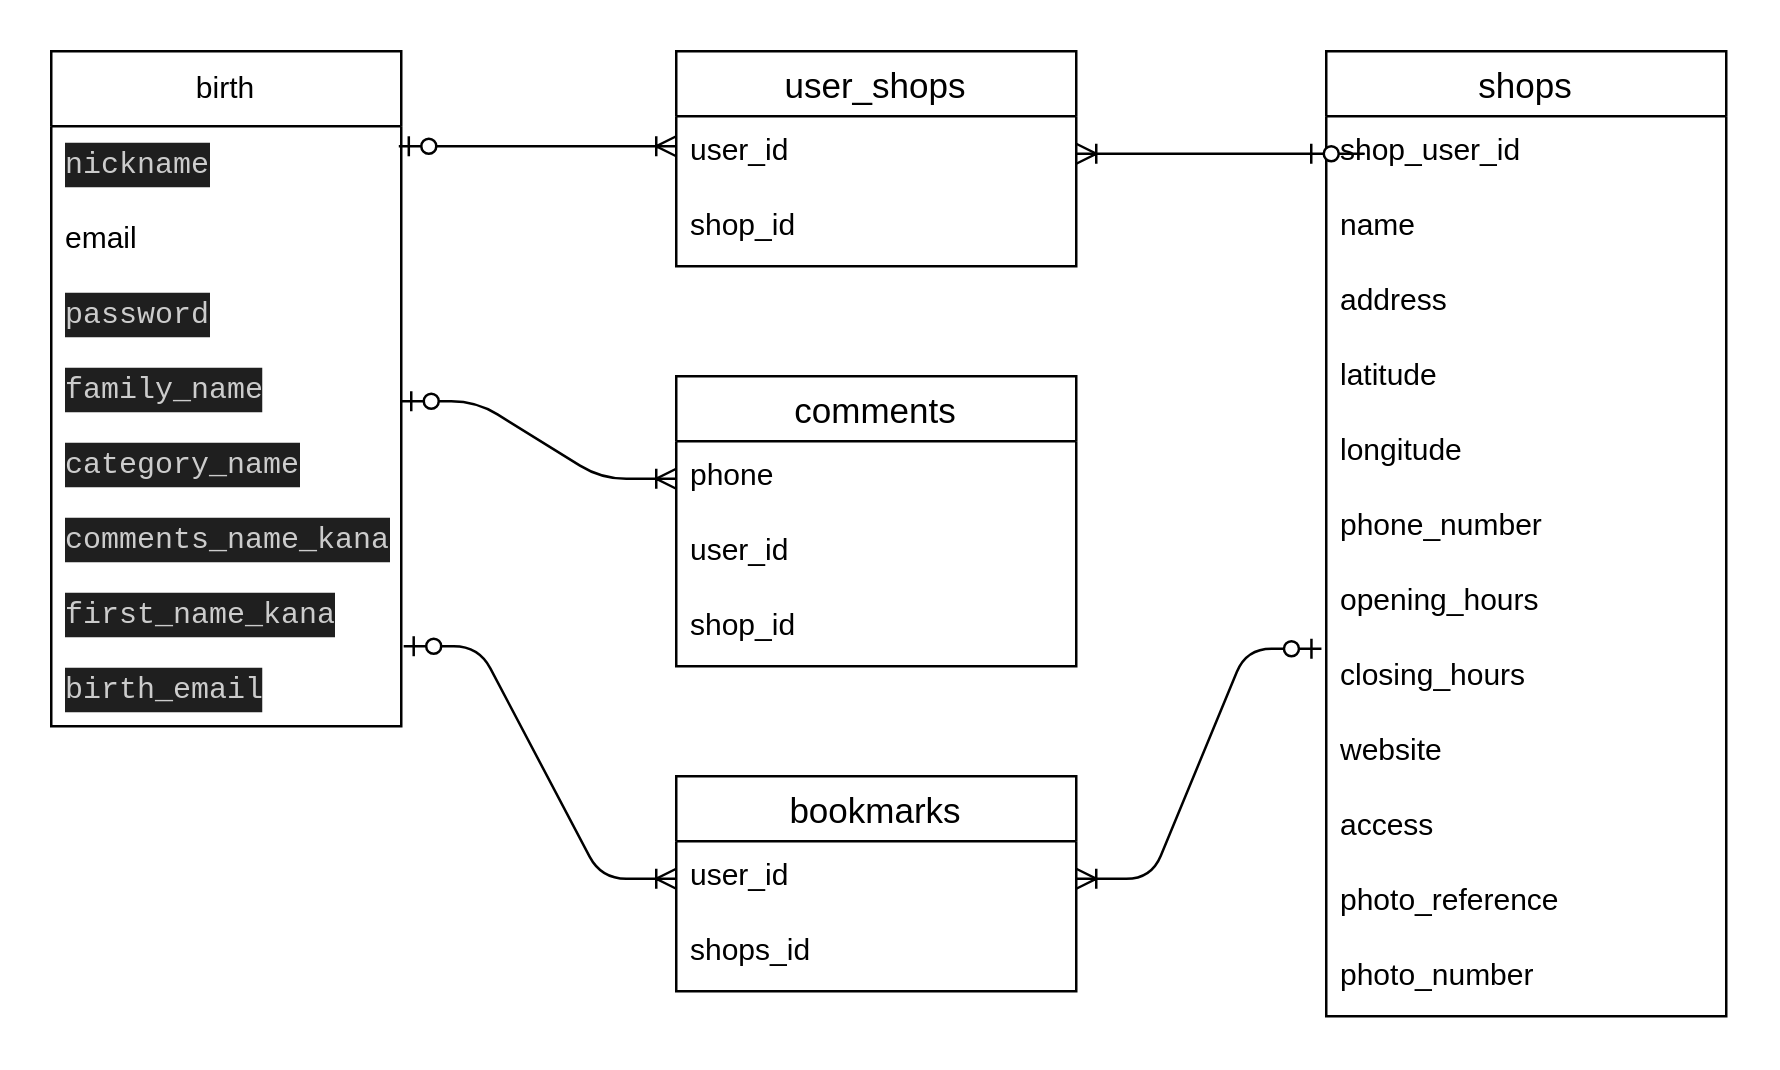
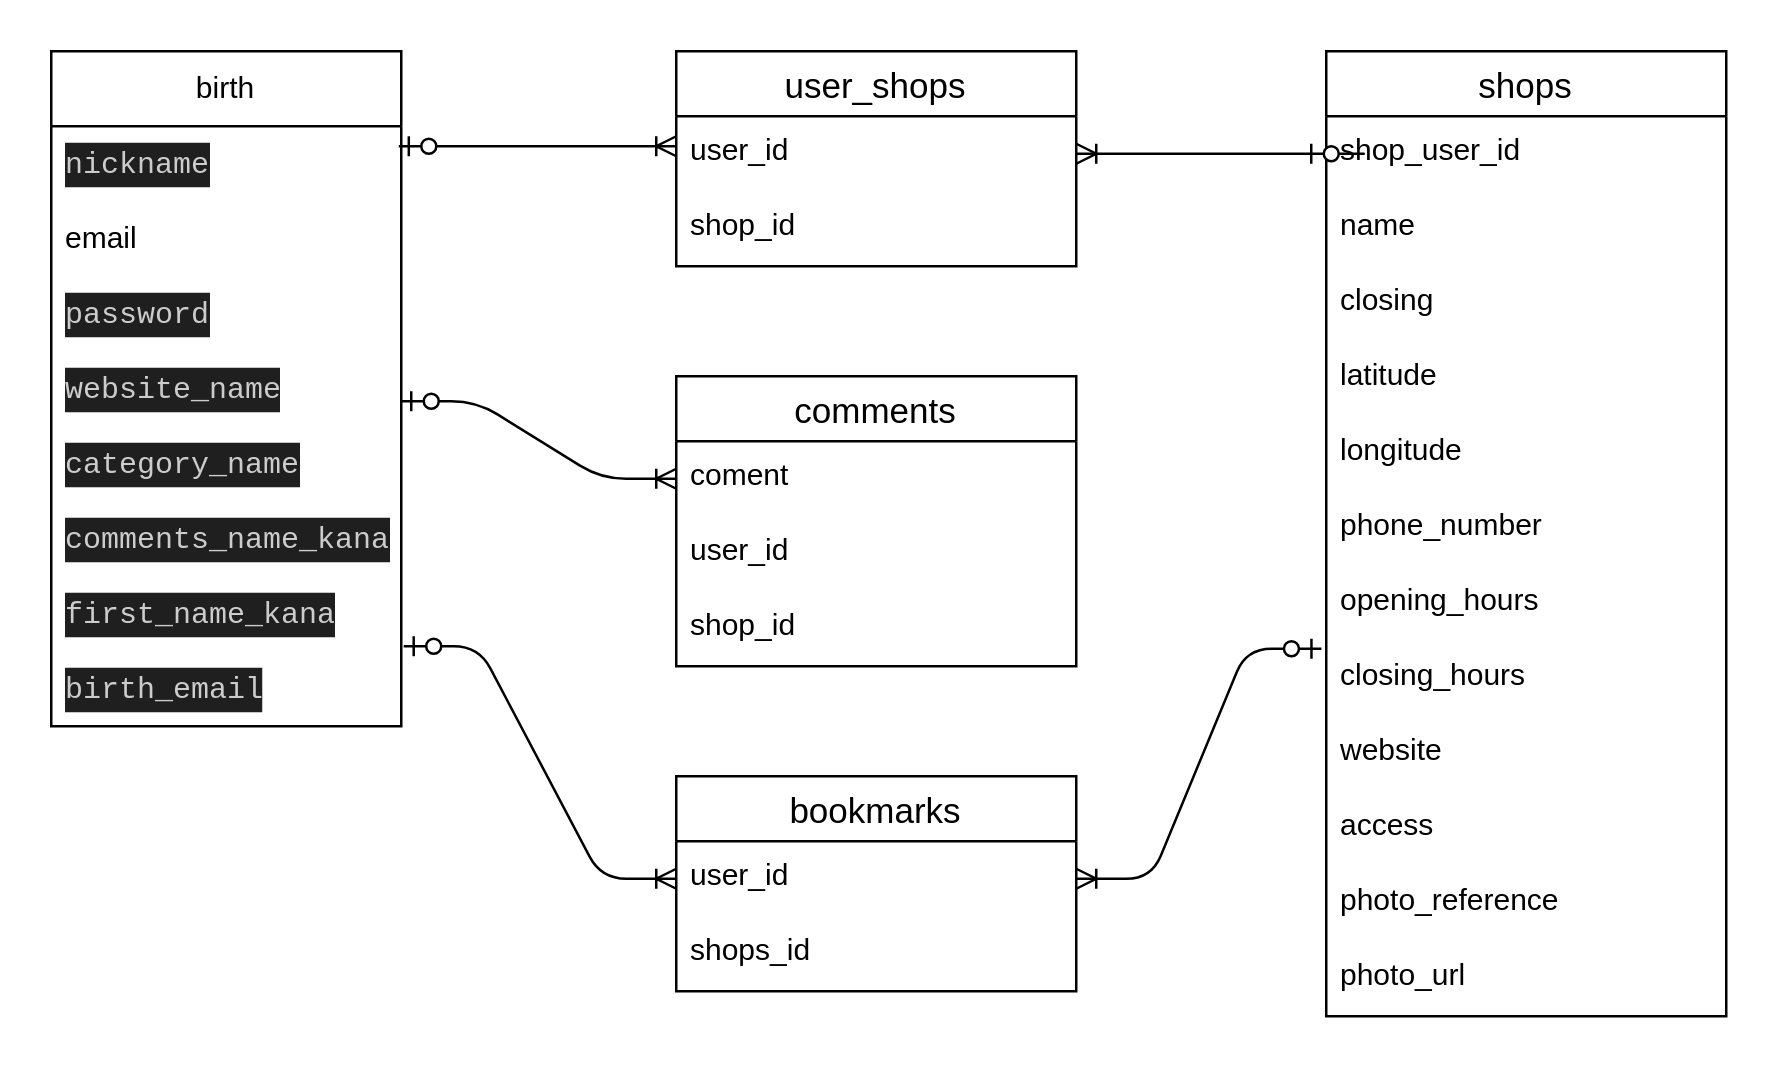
- <mxCell id="9" value="address" style="text;strokeColor=none;fillColor=none;spacingLeft=4;spacingRight=4;overflow=hidden;rotatable=0;points=[[0,0.5],[1,0.5]];portConstraint=eastwest;fontSize=12;" parent="6" vertex="1"><mxGeometry y="86" width="160" height="30" as="geometry" /></mxCell>
+ <mxCell id="9" value="closing" style="text;strokeColor=none;fillColor=none;spacingLeft=4;spacingRight=4;overflow=hidden;rotatable=0;points=[[0,0.5],[1,0.5]];portConstraint=eastwest;fontSize=12;" parent="6" vertex="1"><mxGeometry y="86" width="160" height="30" as="geometry" /></mxCell>
- <mxCell id="26" value="&lt;div style=&quot;color: rgb(204, 204, 204); background-color: rgb(31, 31, 31); font-family: Menlo, Monaco, &amp;quot;Courier New&amp;quot;, monospace; line-height: 18px;&quot;&gt;family_name&lt;/div&gt;" style="text;strokeColor=none;fillColor=none;align=left;verticalAlign=middle;spacingLeft=4;spacingRight=4;overflow=hidden;points=[[0,0.5],[1,0.5]];portConstraint=eastwest;rotatable=0;whiteSpace=wrap;html=1;" parent="22" vertex="1"><mxGeometry y="120" width="140" height="30" as="geometry" /></mxCell>
+ <mxCell id="26" value="&lt;div style=&quot;color: rgb(204, 204, 204); background-color: rgb(31, 31, 31); font-family: Menlo, Monaco, &amp;quot;Courier New&amp;quot;, monospace; line-height: 18px;&quot;&gt;website_name&lt;/div&gt;" style="text;strokeColor=none;fillColor=none;align=left;verticalAlign=middle;spacingLeft=4;spacingRight=4;overflow=hidden;points=[[0,0.5],[1,0.5]];portConstraint=eastwest;rotatable=0;whiteSpace=wrap;html=1;" parent="22" vertex="1"><mxGeometry y="120" width="140" height="30" as="geometry" /></mxCell>
- <mxCell id="3" value="phone" style="text;strokeColor=none;fillColor=none;spacingLeft=4;spacingRight=4;overflow=hidden;rotatable=0;points=[[0,0.5],[1,0.5]];portConstraint=eastwest;fontSize=12;" parent="2" vertex="1"><mxGeometry y="26" width="160" height="30" as="geometry" /></mxCell>
+ <mxCell id="3" value="coment" style="text;strokeColor=none;fillColor=none;spacingLeft=4;spacingRight=4;overflow=hidden;rotatable=0;points=[[0,0.5],[1,0.5]];portConstraint=eastwest;fontSize=12;" parent="2" vertex="1"><mxGeometry y="26" width="160" height="30" as="geometry" /></mxCell>
- <mxCell id="18" value="photo_number" style="text;strokeColor=none;fillColor=none;spacingLeft=4;spacingRight=4;overflow=hidden;rotatable=0;points=[[0,0.5],[1,0.5]];portConstraint=eastwest;fontSize=12;" parent="6" vertex="1"><mxGeometry y="356" width="160" height="30" as="geometry" /></mxCell>
+ <mxCell id="18" value="photo_url" style="text;strokeColor=none;fillColor=none;spacingLeft=4;spacingRight=4;overflow=hidden;rotatable=0;points=[[0,0.5],[1,0.5]];portConstraint=eastwest;fontSize=12;" parent="6" vertex="1"><mxGeometry y="356" width="160" height="30" as="geometry" /></mxCell>
